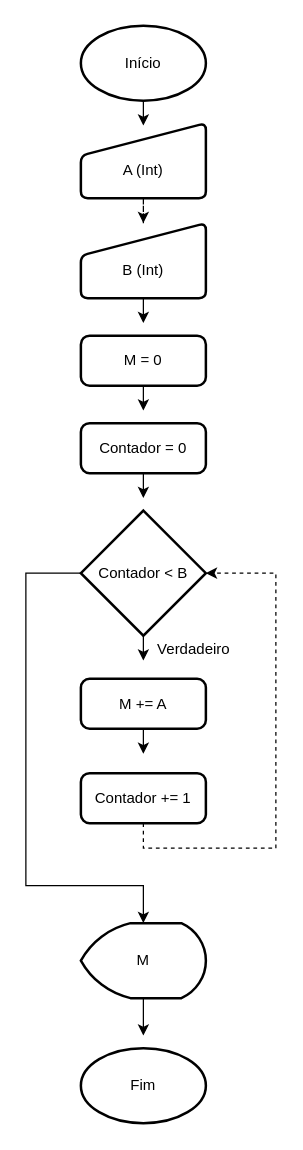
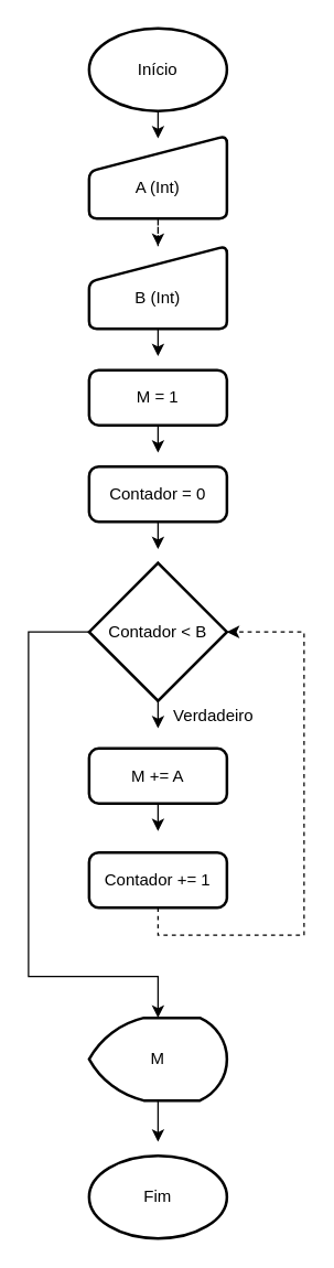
- <mxCell id="9" value="M = 0" style="rounded=1;whiteSpace=wrap;html=1;absoluteArcSize=1;arcSize=14;strokeWidth=2;" vertex="1" parent="1"><mxGeometry x="64" y="268" width="100" height="40" as="geometry" /></mxCell>
+ <mxCell id="9" value="M = 1" style="rounded=1;whiteSpace=wrap;html=1;absoluteArcSize=1;arcSize=14;strokeWidth=2;" vertex="1" parent="1"><mxGeometry x="64" y="268" width="100" height="40" as="geometry" /></mxCell>
